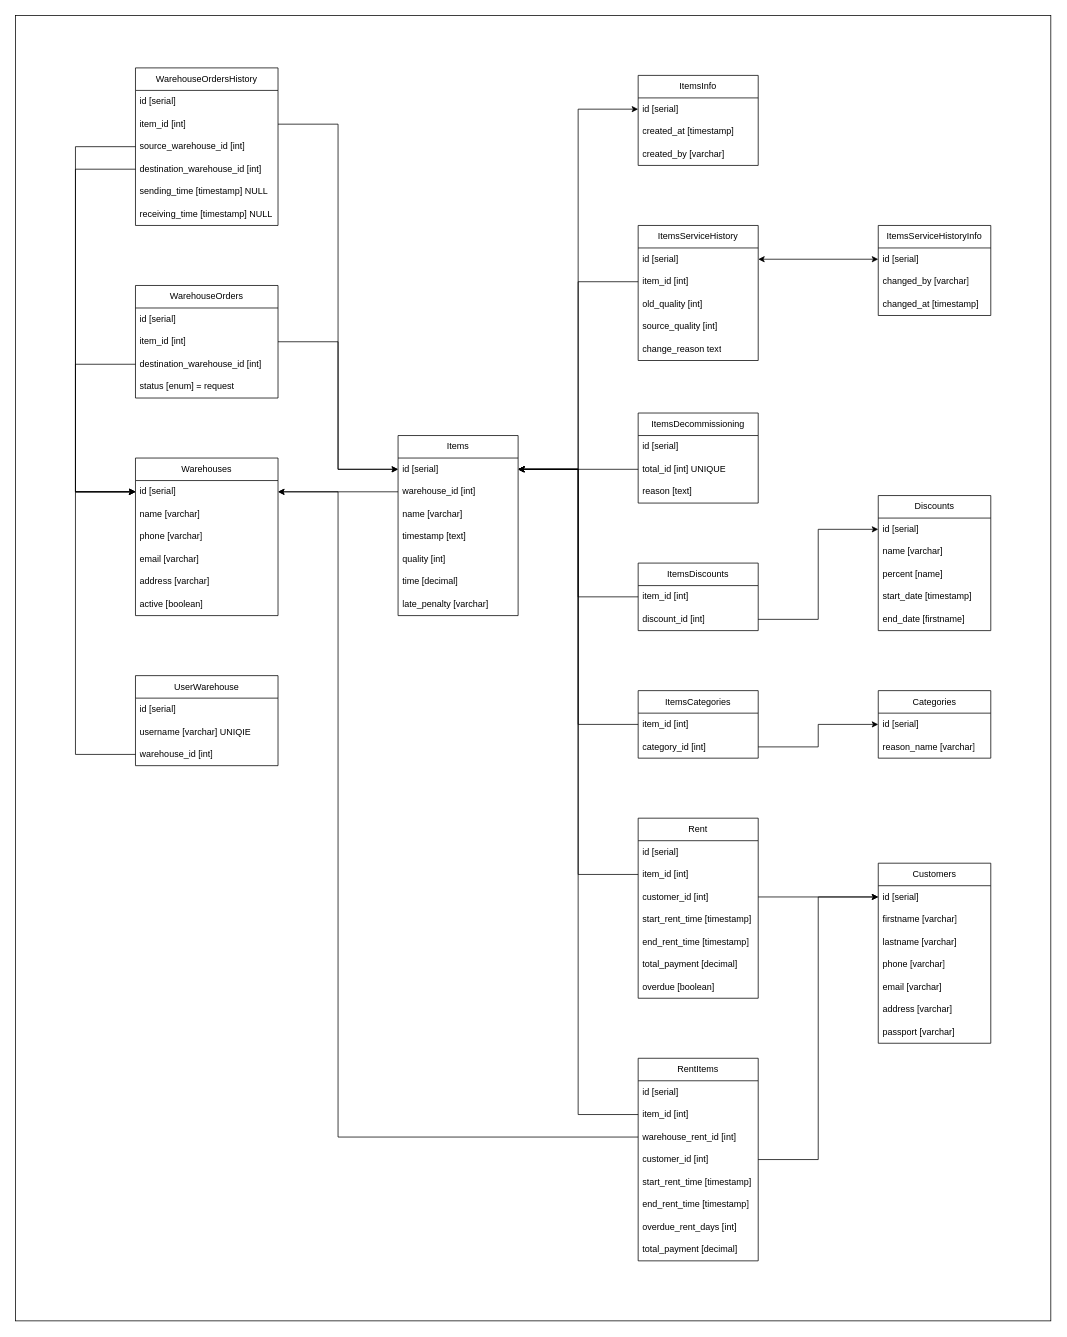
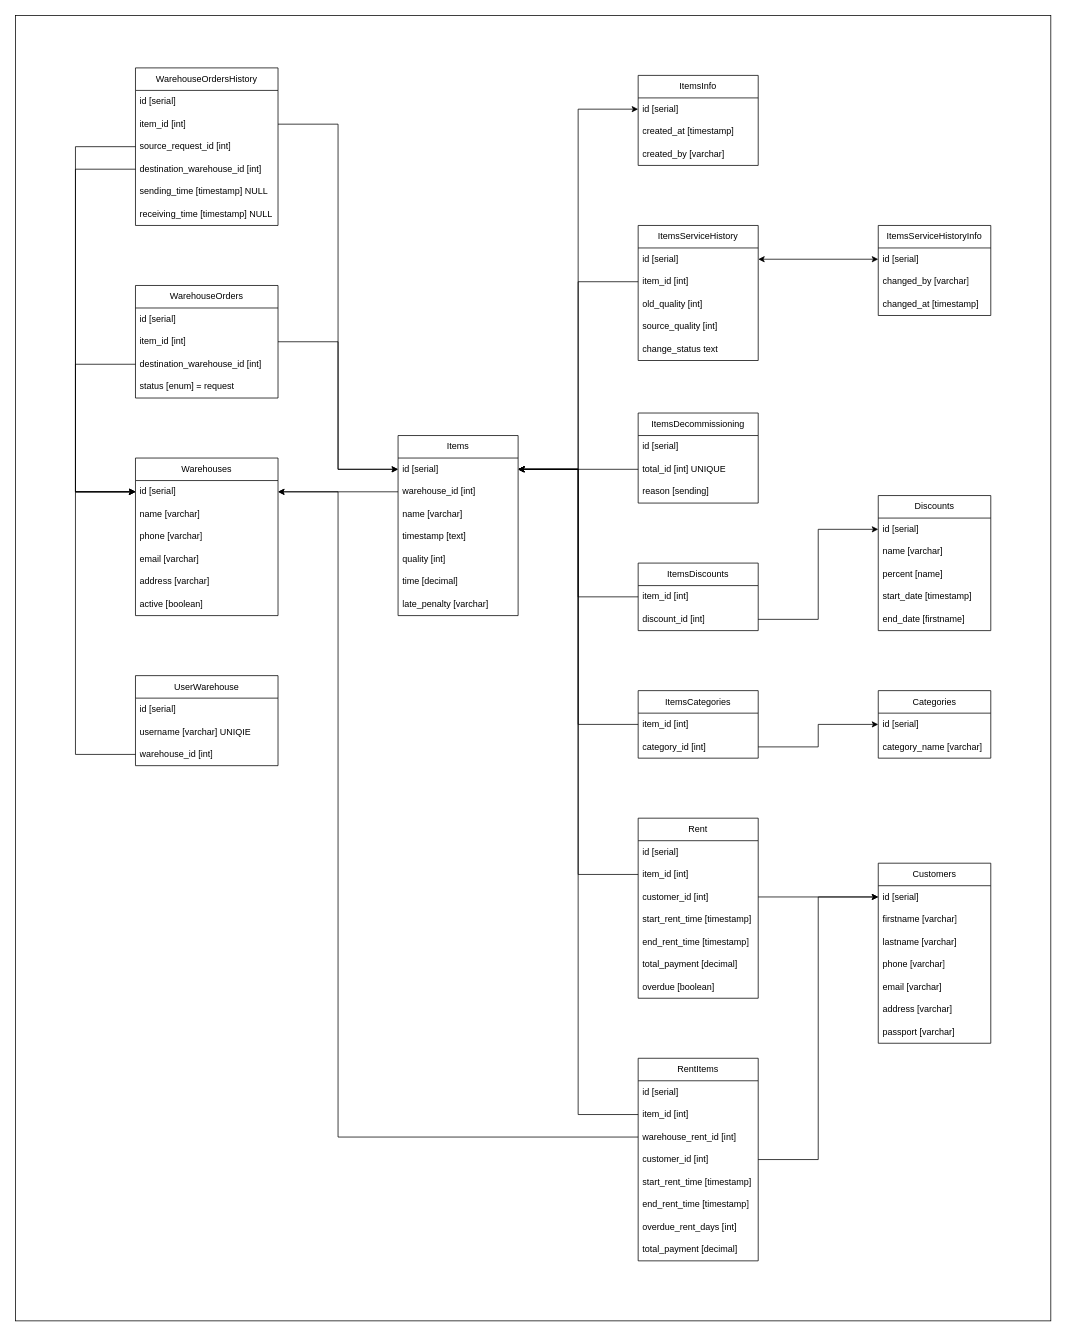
- <mxCell id="27" value="source_warehouse_id [int]" style="text;strokeColor=none;fillColor=none;align=left;verticalAlign=middle;spacingLeft=4;spacingRight=4;overflow=hidden;points=[[0,0.5],[1,0.5]];portConstraint=eastwest;rotatable=0;whiteSpace=wrap;html=1;" parent="24" vertex="1"><mxGeometry y="90" width="190" height="30" as="geometry" /></mxCell>
+ <mxCell id="27" value="source_request_id [int]" style="text;strokeColor=none;fillColor=none;align=left;verticalAlign=middle;spacingLeft=4;spacingRight=4;overflow=hidden;points=[[0,0.5],[1,0.5]];portConstraint=eastwest;rotatable=0;whiteSpace=wrap;html=1;" parent="24" vertex="1"><mxGeometry y="90" width="190" height="30" as="geometry" /></mxCell>
- <mxCell id="46" value="change_reason text" style="text;strokeColor=none;fillColor=none;align=left;verticalAlign=middle;spacingLeft=4;spacingRight=4;overflow=hidden;points=[[0,0.5],[1,0.5]];portConstraint=eastwest;rotatable=0;whiteSpace=wrap;html=1;" parent="41" vertex="1"><mxGeometry y="150" width="160" height="30" as="geometry" /></mxCell>
+ <mxCell id="46" value="change_status text" style="text;strokeColor=none;fillColor=none;align=left;verticalAlign=middle;spacingLeft=4;spacingRight=4;overflow=hidden;points=[[0,0.5],[1,0.5]];portConstraint=eastwest;rotatable=0;whiteSpace=wrap;html=1;" parent="41" vertex="1"><mxGeometry y="150" width="160" height="30" as="geometry" /></mxCell>
- <mxCell id="68" value="reason [text]" style="text;strokeColor=none;fillColor=none;align=left;verticalAlign=middle;spacingLeft=4;spacingRight=4;overflow=hidden;points=[[0,0.5],[1,0.5]];portConstraint=eastwest;rotatable=0;whiteSpace=wrap;html=1;" parent="65" vertex="1"><mxGeometry y="90" width="160" height="30" as="geometry" /></mxCell>
+ <mxCell id="68" value="reason [sending]" style="text;strokeColor=none;fillColor=none;align=left;verticalAlign=middle;spacingLeft=4;spacingRight=4;overflow=hidden;points=[[0,0.5],[1,0.5]];portConstraint=eastwest;rotatable=0;whiteSpace=wrap;html=1;" parent="65" vertex="1"><mxGeometry y="90" width="160" height="30" as="geometry" /></mxCell>
- <mxCell id="53" value="reason_name [varchar]" style="text;strokeColor=none;fillColor=none;align=left;verticalAlign=middle;spacingLeft=4;spacingRight=4;overflow=hidden;points=[[0,0.5],[1,0.5]];portConstraint=eastwest;rotatable=0;whiteSpace=wrap;html=1;" parent="51" vertex="1"><mxGeometry y="60" width="150" height="30" as="geometry" /></mxCell>
+ <mxCell id="53" value="category_name [varchar]" style="text;strokeColor=none;fillColor=none;align=left;verticalAlign=middle;spacingLeft=4;spacingRight=4;overflow=hidden;points=[[0,0.5],[1,0.5]];portConstraint=eastwest;rotatable=0;whiteSpace=wrap;html=1;" parent="51" vertex="1"><mxGeometry y="60" width="150" height="30" as="geometry" /></mxCell>
